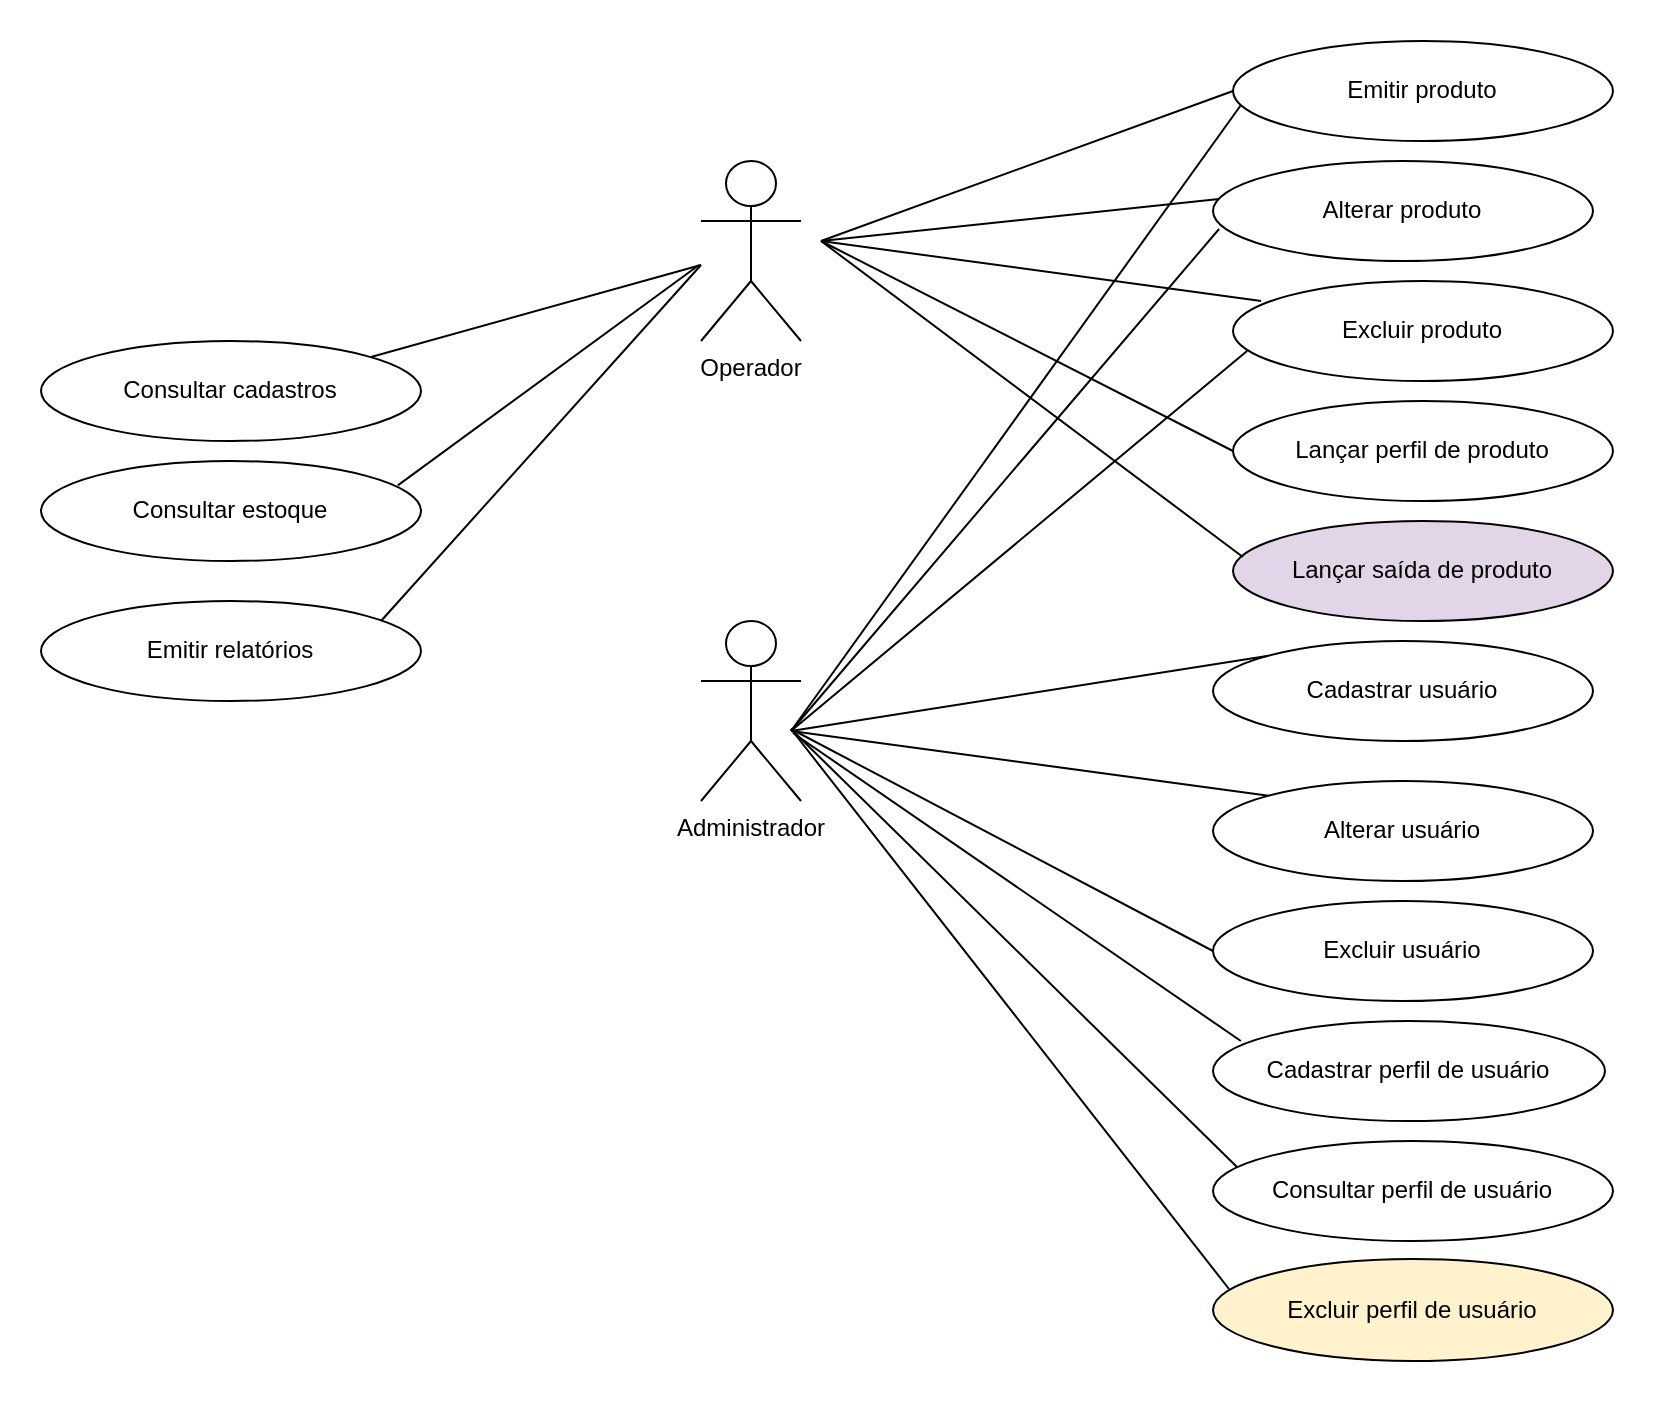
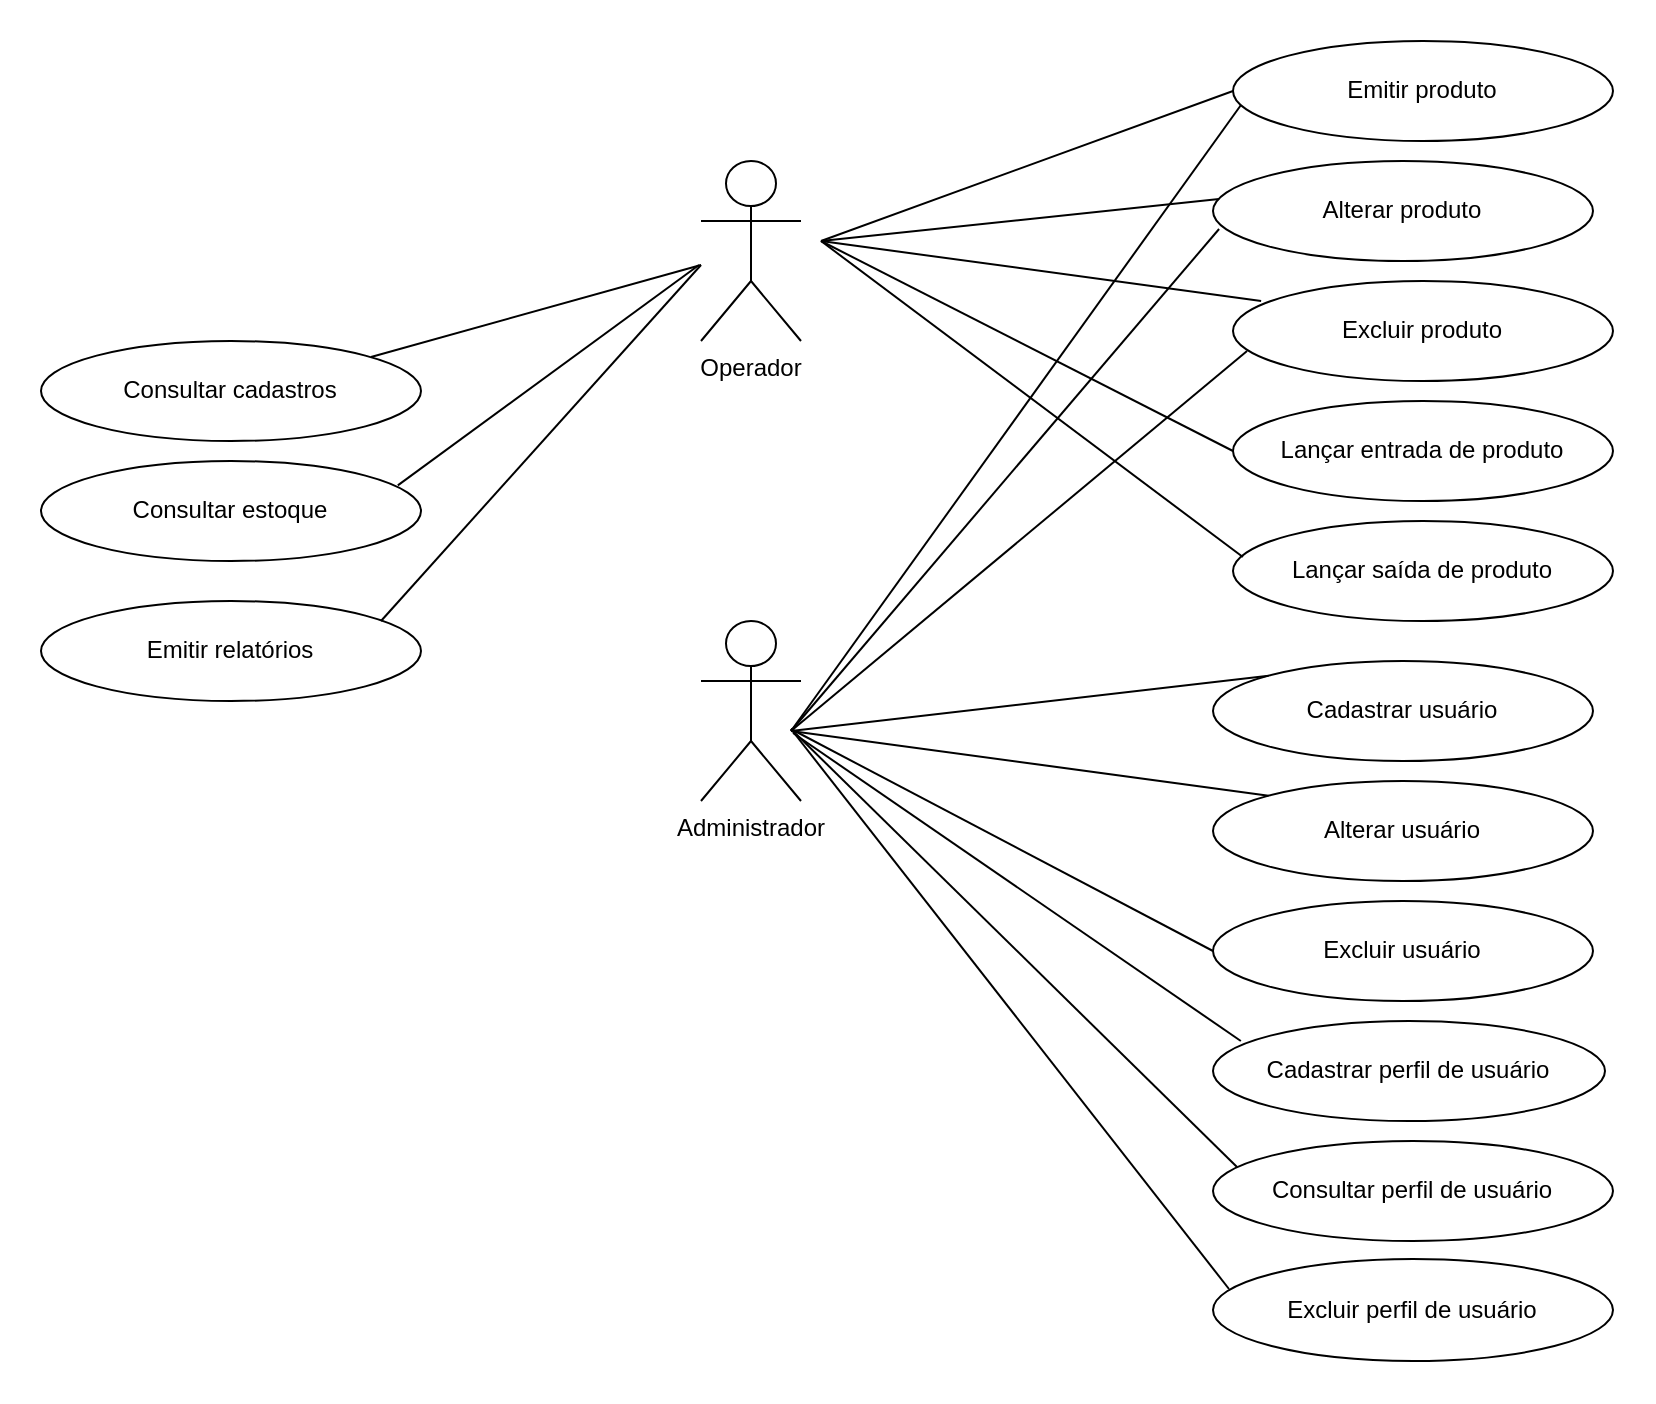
- <mxCell id="16" value="Lançar perfil de produto" style="ellipse;whiteSpace=wrap;html=1;" vertex="1" parent="1"><mxGeometry x="616" y="200" width="190" height="50" as="geometry" /></mxCell>
+ <mxCell id="16" value="Lançar entrada de produto" style="ellipse;whiteSpace=wrap;html=1;" vertex="1" parent="1"><mxGeometry x="616" y="200" width="190" height="50" as="geometry" /></mxCell>
- <mxCell id="17" value="Lançar saída de produto" style="ellipse;whiteSpace=wrap;html=1;fillColor=#e1d5e7;" vertex="1" parent="1"><mxGeometry x="616" y="260" width="190" height="50" as="geometry" /></mxCell>
+ <mxCell id="17" value="Lançar saída de produto" style="ellipse;whiteSpace=wrap;html=1;" vertex="1" parent="1"><mxGeometry x="616" y="260" width="190" height="50" as="geometry" /></mxCell>
- <mxCell id="7" value="Cadastrar usuário" style="ellipse;whiteSpace=wrap;html=1;" vertex="1" parent="1"><mxGeometry x="606" y="320" width="190" height="50" as="geometry" /></mxCell>
+ <mxCell id="7" value="Cadastrar usuário" style="ellipse;whiteSpace=wrap;html=1;" vertex="1" parent="1"><mxGeometry x="606" y="330" width="190" height="50" as="geometry" /></mxCell>
- <mxCell id="12" value="Excluir perfil de&amp;nbsp;usuário" style="ellipse;whiteSpace=wrap;html=1;fillColor=#fff2cc;" vertex="1" parent="1"><mxGeometry x="606" y="629" width="200" height="51" as="geometry" /></mxCell>
+ <mxCell id="12" value="Excluir perfil de&amp;nbsp;usuário" style="ellipse;whiteSpace=wrap;html=1;" vertex="1" parent="1"><mxGeometry x="606" y="629" width="200" height="51" as="geometry" /></mxCell>
